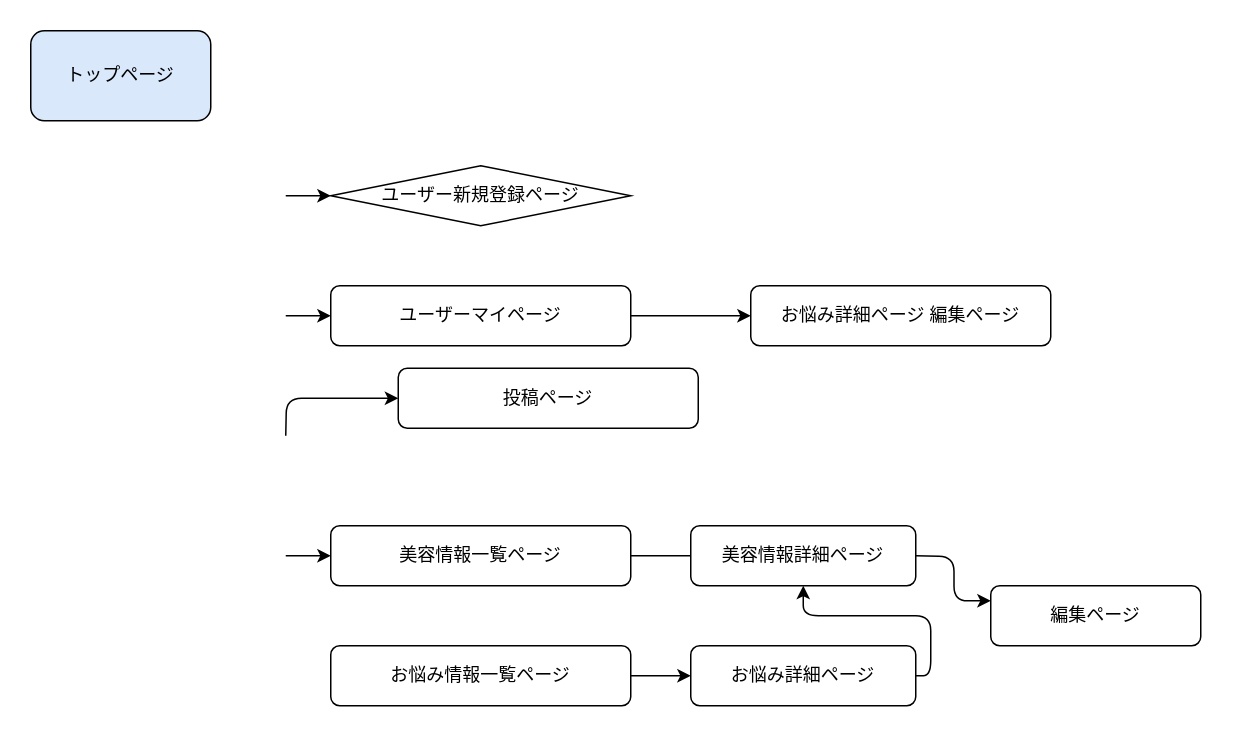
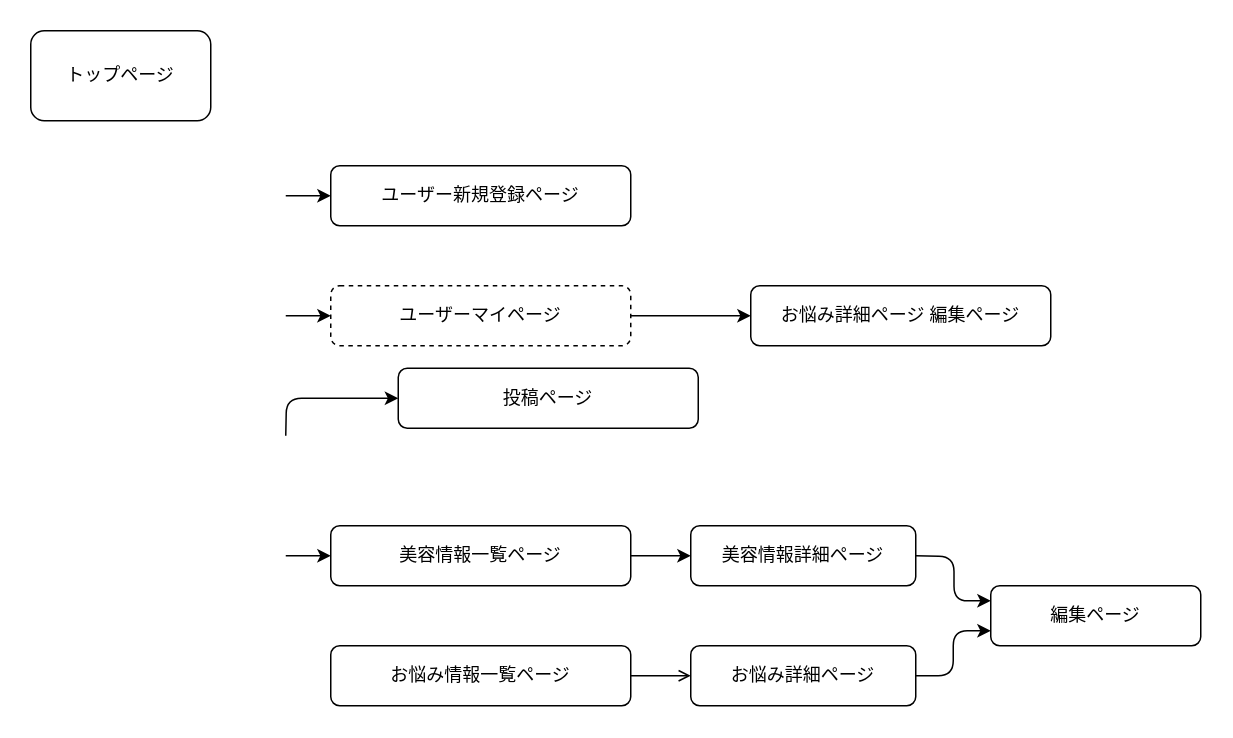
- <mxCell id="2" value="トップページ" style="rounded=1;whiteSpace=wrap;html=1;fillColor=#dae8fc;" parent="1" vertex="1"><mxGeometry y="20" width="120" height="60" as="geometry" x="20" /></mxCell>
+ <mxCell id="2" value="トップページ" style="rounded=1;whiteSpace=wrap;html=1;" parent="1" vertex="1"><mxGeometry y="20" width="120" height="60" as="geometry" x="20" /></mxCell>
- <mxCell id="4" value="ユーザー新規登録ページ" style="rhombus;whiteSpace=wrap;html=1;" parent="1" vertex="1"><mxGeometry x="220" y="110" width="200" height="40" as="geometry" /></mxCell>
+ <mxCell id="4" value="ユーザー新規登録ページ" style="rounded=1;whiteSpace=wrap;html=1;" parent="1" vertex="1"><mxGeometry x="220" y="110" width="200" height="40" as="geometry" /></mxCell>
- <mxCell id="7" value="ユーザーマイページ" style="rounded=1;whiteSpace=wrap;html=1;" parent="1" vertex="1"><mxGeometry x="220" y="190" width="200" height="40" as="geometry" /></mxCell>
+ <mxCell id="7" value="ユーザーマイページ" style="rounded=1;whiteSpace=wrap;html=1;dashed=1;" parent="1" vertex="1"><mxGeometry x="220" y="190" width="200" height="40" as="geometry" /></mxCell>
- <mxCell id="9" style="edgeStyle=orthogonalEdgeStyle;html=1;exitX=1;exitY=0.5;exitDx=0;exitDy=0;entryX=0;entryY=0.5;entryDx=0;entryDy=0;startArrow=none;startFill=0;endArrow=none;endFill=1;" parent="1" source="10" target="18" edge="1"><mxGeometry relative="1" as="geometry" /></mxCell>
+ <mxCell id="9" style="edgeStyle=orthogonalEdgeStyle;html=1;exitX=1;exitY=0.5;exitDx=0;exitDy=0;entryX=0;entryY=0.5;entryDx=0;entryDy=0;startArrow=none;startFill=0;endArrow=classic;endFill=1;" parent="1" source="10" target="18" edge="1"><mxGeometry relative="1" as="geometry" /></mxCell>
- <mxCell id="16" style="edgeStyle=orthogonalEdgeStyle;html=1;exitX=1;exitY=0.5;exitDx=0;exitDy=0;startArrow=none;startFill=0;endArrow=classic;endFill=1;" parent="1" source="17" target="18" edge="1"><mxGeometry relative="1" as="geometry"><mxPoint x="660" y="450" as="targetPoint" /></mxGeometry></mxCell>
+ <mxCell id="16" style="edgeStyle=orthogonalEdgeStyle;html=1;exitX=1;exitY=0.5;exitDx=0;exitDy=0;entryX=0;entryY=0.75;entryDx=0;entryDy=0;startArrow=none;startFill=0;endArrow=classic;endFill=1;" parent="1" source="17" target="19" edge="1"><mxGeometry relative="1" as="geometry"><mxPoint x="660" y="450" as="targetPoint" /></mxGeometry></mxCell>
- <mxCell id="13" style="edgeStyle=orthogonalEdgeStyle;html=1;exitX=1;exitY=0.5;exitDx=0;exitDy=0;entryX=0;entryY=0.5;entryDx=0;entryDy=0;startArrow=none;startFill=0;endArrow=classic;endFill=1;" parent="1" source="14" target="17" edge="1"><mxGeometry relative="1" as="geometry" /></mxCell>
+ <mxCell id="13" style="edgeStyle=orthogonalEdgeStyle;html=1;exitX=1;exitY=0.5;exitDx=0;exitDy=0;entryX=0;entryY=0.5;entryDx=0;entryDy=0;startArrow=none;startFill=0;endArrow=open;endFill=1;" parent="1" source="14" target="17" edge="1"><mxGeometry relative="1" as="geometry" /></mxCell>
